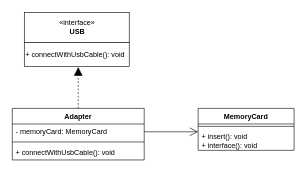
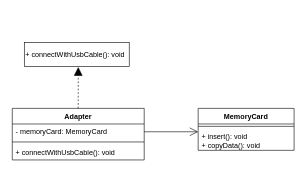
- <mxCell id="12" value="«interface»&lt;br&gt;&lt;b&gt;USB&lt;/b&gt;" style="html=1;" vertex="1" parent="11"><mxGeometry width="175" height="50" as="geometry" /></mxCell>
- <mxCell id="9" value="+ insert(): void&#10;+ interface(): void" style="text;strokeColor=none;fillColor=none;align=left;verticalAlign=top;spacingLeft=4;spacingRight=4;overflow=hidden;rotatable=0;points=[[0,0.5],[1,0.5]];portConstraint=eastwest;" parent="7" vertex="1"><mxGeometry y="34" width="160" height="36" as="geometry" /></mxCell>
+ <mxCell id="9" value="+ insert(): void&#10;+ copyData(): void" style="text;strokeColor=none;fillColor=none;align=left;verticalAlign=top;spacingLeft=4;spacingRight=4;overflow=hidden;rotatable=0;points=[[0,0.5],[1,0.5]];portConstraint=eastwest;" parent="7" vertex="1"><mxGeometry y="34" width="160" height="36" as="geometry" /></mxCell>
